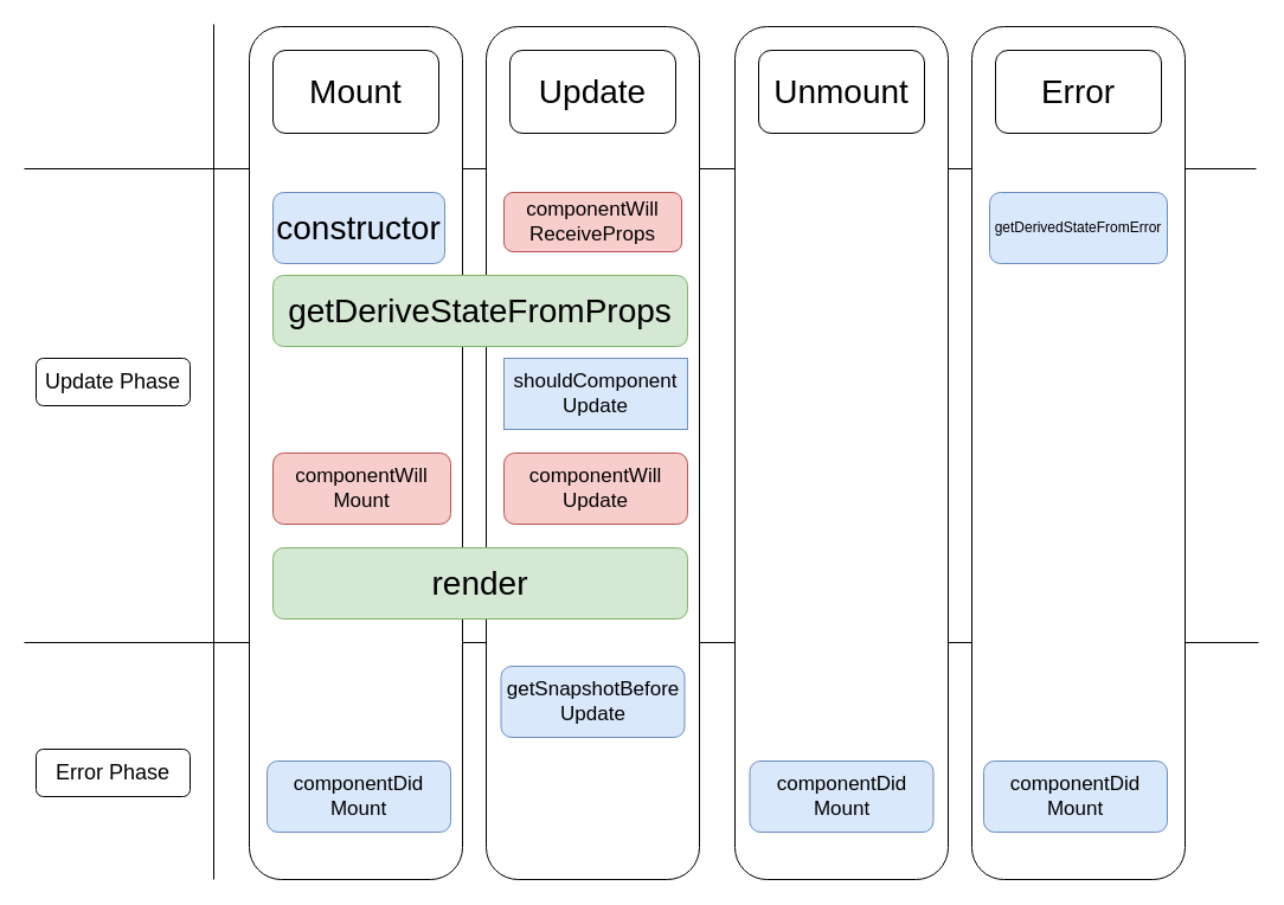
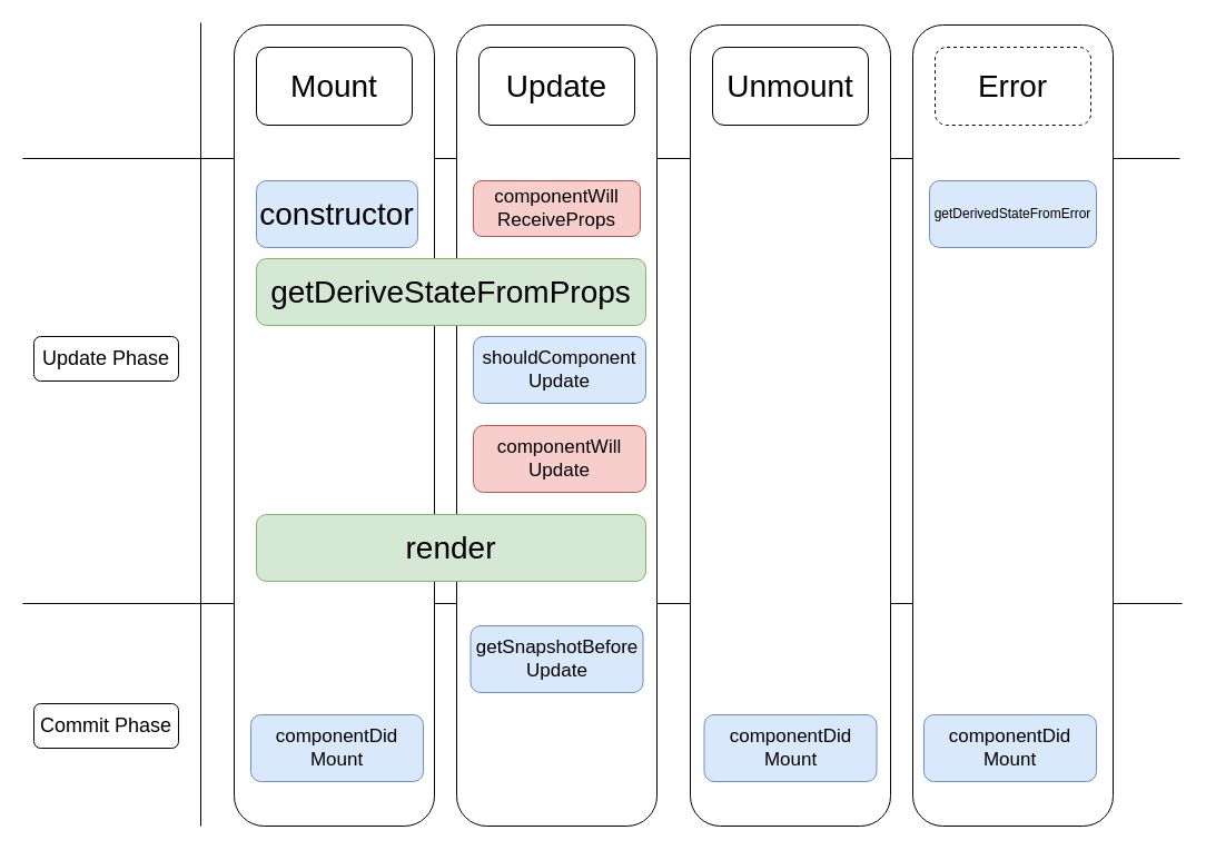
- <mxCell id="16" value="&lt;font style=&quot;font-size: 28px&quot;&gt;Error&lt;/font&gt;" style="rounded=1;whiteSpace=wrap;html=1;glass=0;" vertex="1" parent="1"><mxGeometry x="840" y="42" width="140" height="70" as="geometry" /></mxCell>
+ <mxCell id="16" value="&lt;font style=&quot;font-size: 28px&quot;&gt;Error&lt;/font&gt;" style="rounded=1;whiteSpace=wrap;html=1;glass=0;dashed=1;" vertex="1" parent="1"><mxGeometry x="840" y="42" width="140" height="70" as="geometry" /></mxCell>
- <mxCell id="19" value="&lt;font style=&quot;font-size: 17px&quot;&gt;shouldComponent&lt;br&gt;Update&lt;/font&gt;" style="whiteSpace=wrap;html=1;glass=0;fillColor=#dae8fc;strokeColor=#6c8ebf;rounded=0;" vertex="1" parent="1"><mxGeometry x="425" y="302" width="155" height="60" as="geometry" /></mxCell>
+ <mxCell id="19" value="&lt;font style=&quot;font-size: 17px&quot;&gt;shouldComponent&lt;br&gt;Update&lt;/font&gt;" style="rounded=1;whiteSpace=wrap;html=1;glass=0;fillColor=#dae8fc;strokeColor=#6c8ebf;" vertex="1" parent="1"><mxGeometry x="425" y="302" width="155" height="60" as="geometry" /></mxCell>
- <mxCell id="20" value="&lt;font style=&quot;font-size: 17px&quot;&gt;componentWill&lt;br&gt;Mount&lt;/font&gt;" style="rounded=1;whiteSpace=wrap;html=1;glass=0;fillColor=#f8cecc;strokeColor=#b85450;" vertex="1" parent="1"><mxGeometry x="230" y="382" width="150" height="60" as="geometry" /></mxCell>
- <mxCell id="6" value="&lt;font style=&quot;font-size: 18px&quot;&gt;Error Phase&lt;/font&gt;" style="rounded=1;whiteSpace=wrap;html=1;" vertex="1" parent="1"><mxGeometry x="30" y="632" width="130" height="40" as="geometry" /></mxCell>
+ <mxCell id="6" value="&lt;font style=&quot;font-size: 18px&quot;&gt;Commit Phase&lt;/font&gt;" style="rounded=1;whiteSpace=wrap;html=1;" vertex="1" parent="1"><mxGeometry x="30" y="632" width="130" height="40" as="geometry" /></mxCell>
